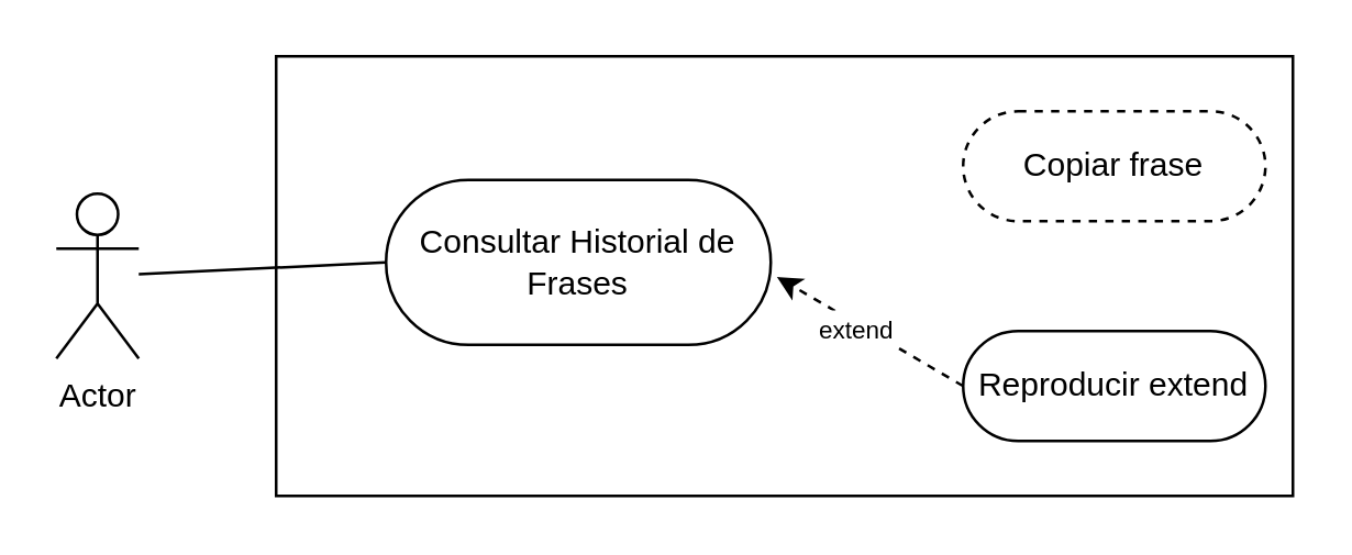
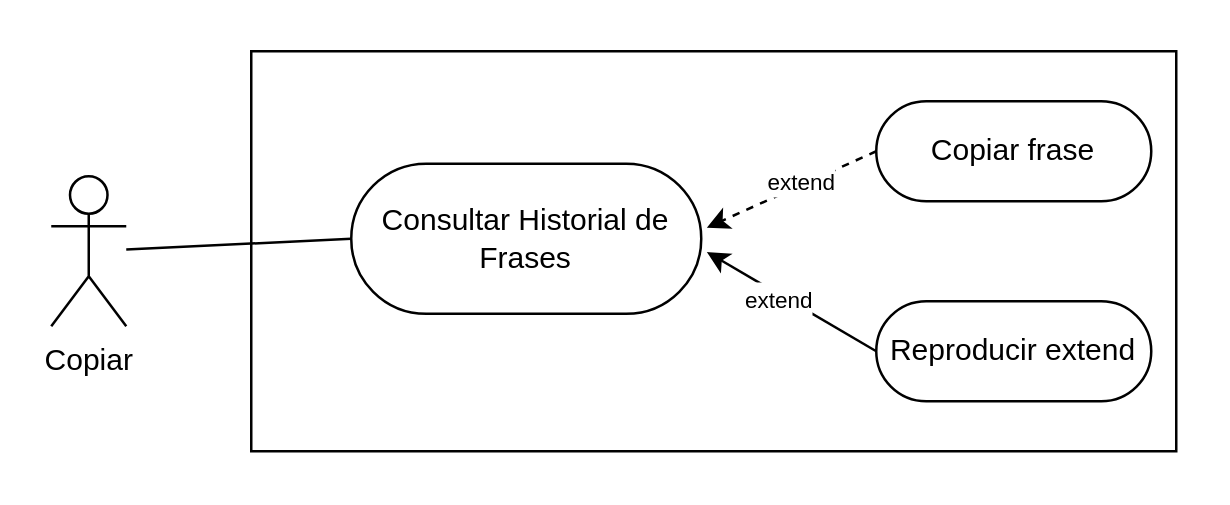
- <mxCell id="7" value="Copiar frase" style="rounded=1;whiteSpace=wrap;html=1;arcSize=50;dashed=1;" vertex="1" parent="1"><mxGeometry x="350" y="40" width="110" height="40" as="geometry" /></mxCell>
+ <mxCell id="7" value="Copiar frase" style="rounded=1;whiteSpace=wrap;html=1;arcSize=50;" vertex="1" parent="1"><mxGeometry x="350" y="40" width="110" height="40" as="geometry" /></mxCell>
+ <mxCell id="5" style="rounded=0;orthogonalLoop=1;jettySize=auto;html=1;exitX=0;exitY=0.5;exitDx=0;exitDy=0;dashed=1;entryX=1.016;entryY=0.426;entryDx=0;entryDy=0;entryPerimeter=0;" edge="1" parent="1" source="7" target="4"><mxGeometry relative="1" as="geometry"><mxPoint x="280" y="90" as="targetPoint" /><mxPoint x="360" y="50" as="sourcePoint" /></mxGeometry></mxCell>
+ <mxCell id="6" value="&lt;font style=&quot;font-size: 9px;&quot;&gt;extend&lt;/font&gt;" style="edgeLabel;html=1;align=center;verticalAlign=middle;resizable=0;points=[];" vertex="1" connectable="0" parent="5"><mxGeometry x="-0.119" y="-2" relative="1" as="geometry"><mxPoint as="offset" /></mxGeometry></mxCell>
- <mxCell id="8" style="rounded=0;orthogonalLoop=1;jettySize=auto;html=1;exitX=0;exitY=0.5;exitDx=0;exitDy=0;dashed=1;entryX=1.016;entryY=0.588;entryDx=0;entryDy=0;entryPerimeter=0;" edge="1" parent="1" source="10" target="4"><mxGeometry relative="1" as="geometry" /></mxCell>
+ <mxCell id="8" style="rounded=0;orthogonalLoop=1;jettySize=auto;html=1;exitX=0;exitY=0.5;exitDx=0;exitDy=0;dashed=0;entryX=1.016;entryY=0.588;entryDx=0;entryDy=0;entryPerimeter=0;" edge="1" parent="1" source="10" target="4"><mxGeometry relative="1" as="geometry" /></mxCell>
- <mxCell id="2" value="Actor" style="shape=umlActor;verticalLabelPosition=bottom;verticalAlign=top;html=1;outlineConnect=0;" vertex="1" parent="1"><mxGeometry x="20" y="70" width="30" height="60" as="geometry" /></mxCell>
+ <mxCell id="2" value="Copiar" style="shape=umlActor;verticalLabelPosition=bottom;verticalAlign=top;html=1;outlineConnect=0;" vertex="1" parent="1"><mxGeometry x="20" y="70" width="30" height="60" as="geometry" /></mxCell>
